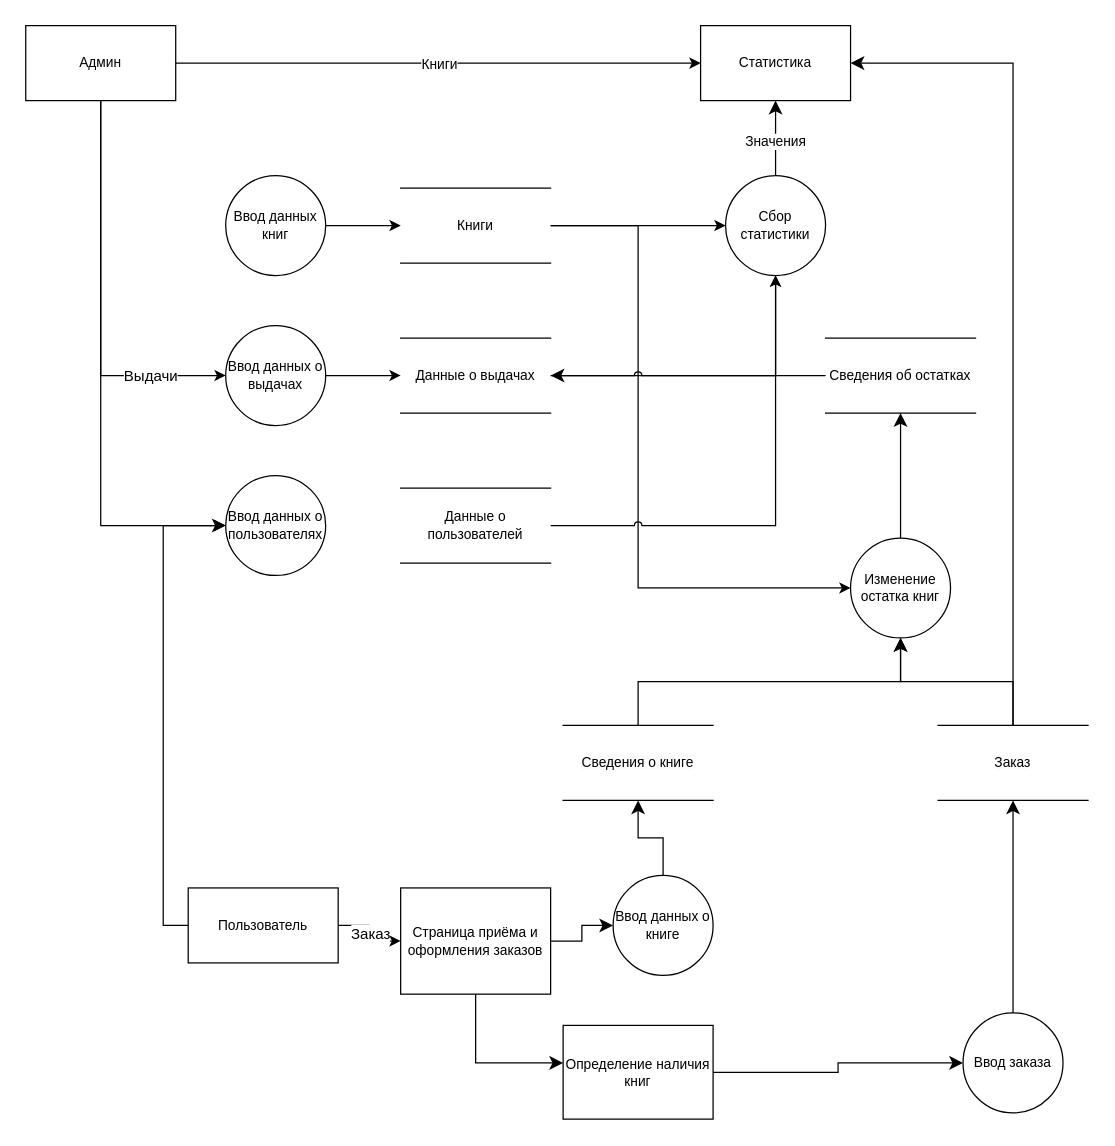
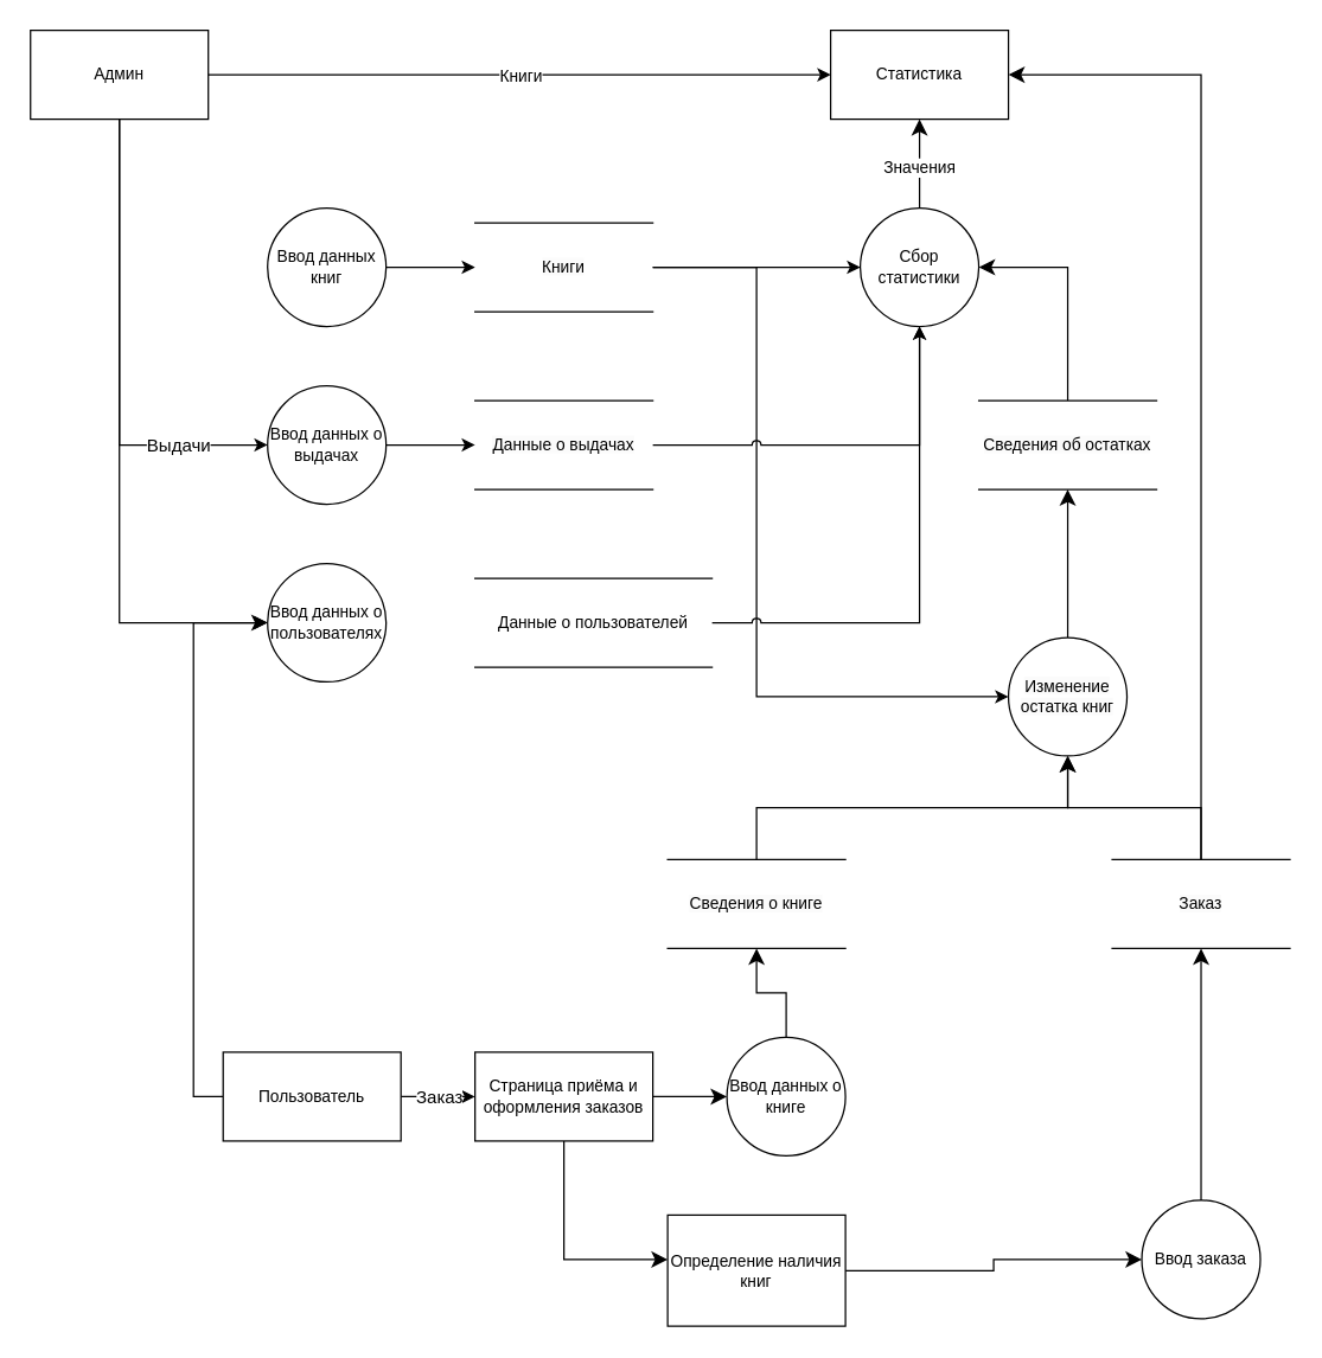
- <mxCell id="37" style="edgeStyle=orthogonalEdgeStyle;rounded=0;orthogonalLoop=1;jettySize=auto;html=1;fontSize=11;startSize=8;endSize=8;" edge="1" parent="1" source="38" target="34"><mxGeometry relative="1" as="geometry" /></mxCell>
+ <mxCell id="37" style="edgeStyle=orthogonalEdgeStyle;rounded=0;orthogonalLoop=1;jettySize=auto;html=1;entryX=1;entryY=0.5;entryDx=0;entryDy=0;fontSize=11;startSize=8;endSize=8;" edge="1" parent="1" source="38" target="20"><mxGeometry relative="1" as="geometry" /></mxCell>
- <mxCell id="35" value="Данные о пользователей" style="shape=partialRectangle;whiteSpace=wrap;html=1;left=0;right=0;fillColor=none;fontSize=11;" vertex="1" parent="1"><mxGeometry x="320" y="390" width="120" height="60" as="geometry" /></mxCell>
+ <mxCell id="35" value="Данные о пользователей" style="shape=partialRectangle;whiteSpace=wrap;html=1;left=0;right=0;fillColor=none;fontSize=11;" vertex="1" parent="1"><mxGeometry x="320" y="390" width="160" height="60" as="geometry" /></mxCell>
- <mxCell id="27" value="Страница приёма и оформления заказов" style="rounded=0;whiteSpace=wrap;html=1;fontSize=11;" vertex="1" parent="1"><mxGeometry x="320" y="710" width="120" height="85" as="geometry" /></mxCell>
+ <mxCell id="27" value="Страница приёма и оформления заказов" style="rounded=0;whiteSpace=wrap;html=1;fontSize=11;" vertex="1" parent="1"><mxGeometry x="320" y="710" width="120" height="60" as="geometry" /></mxCell>
